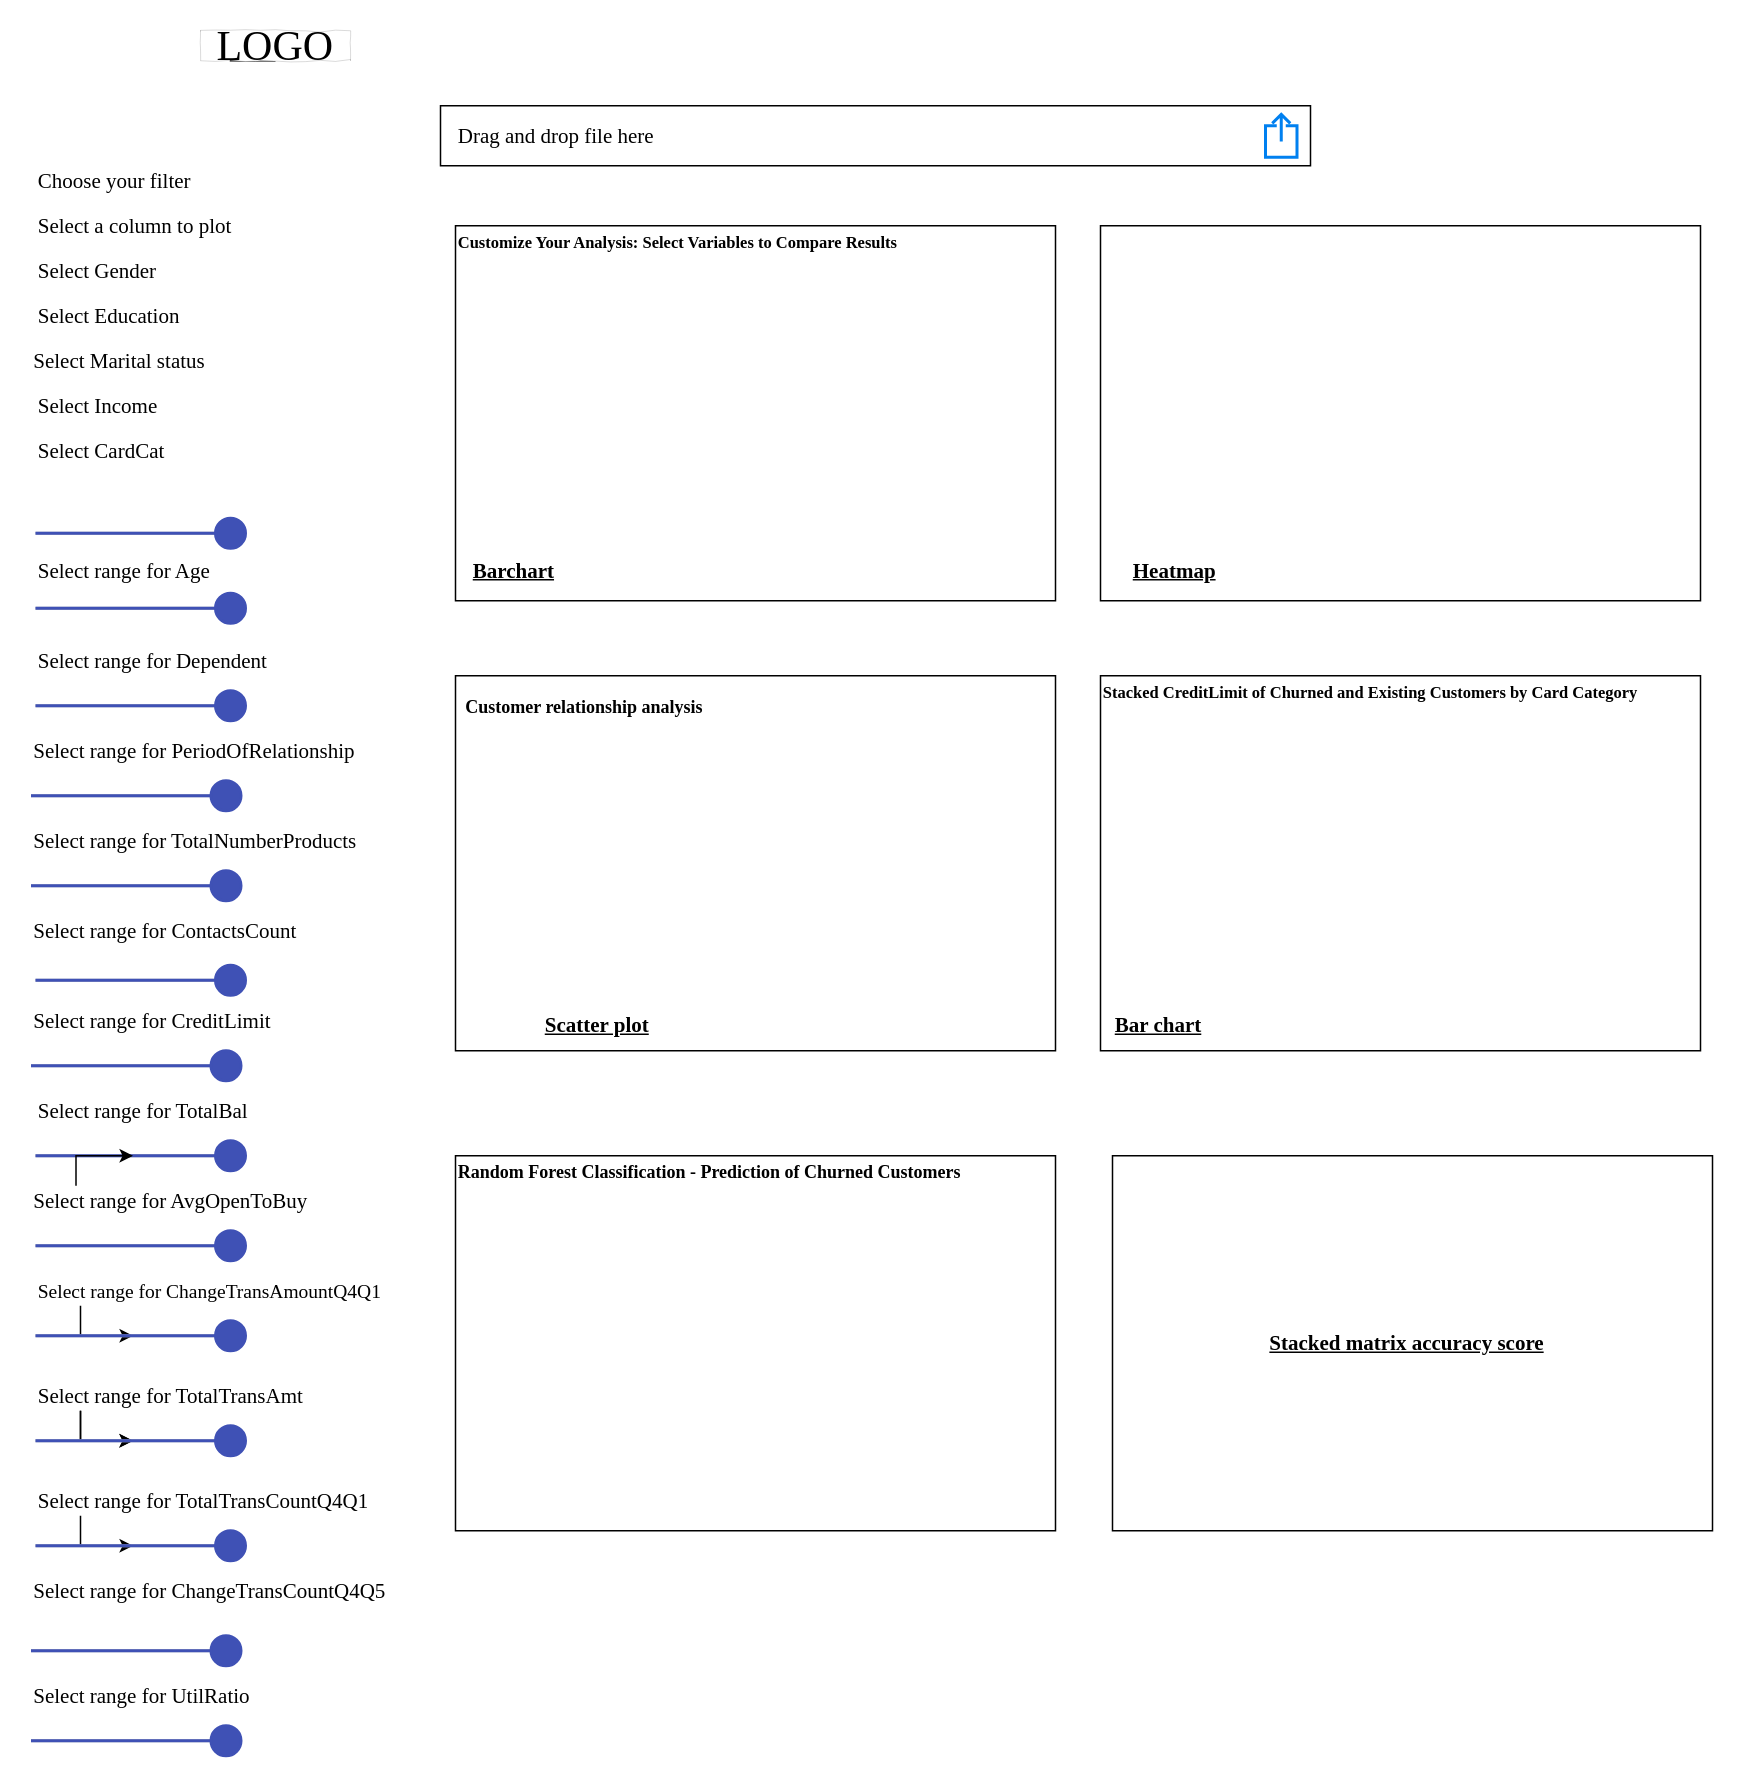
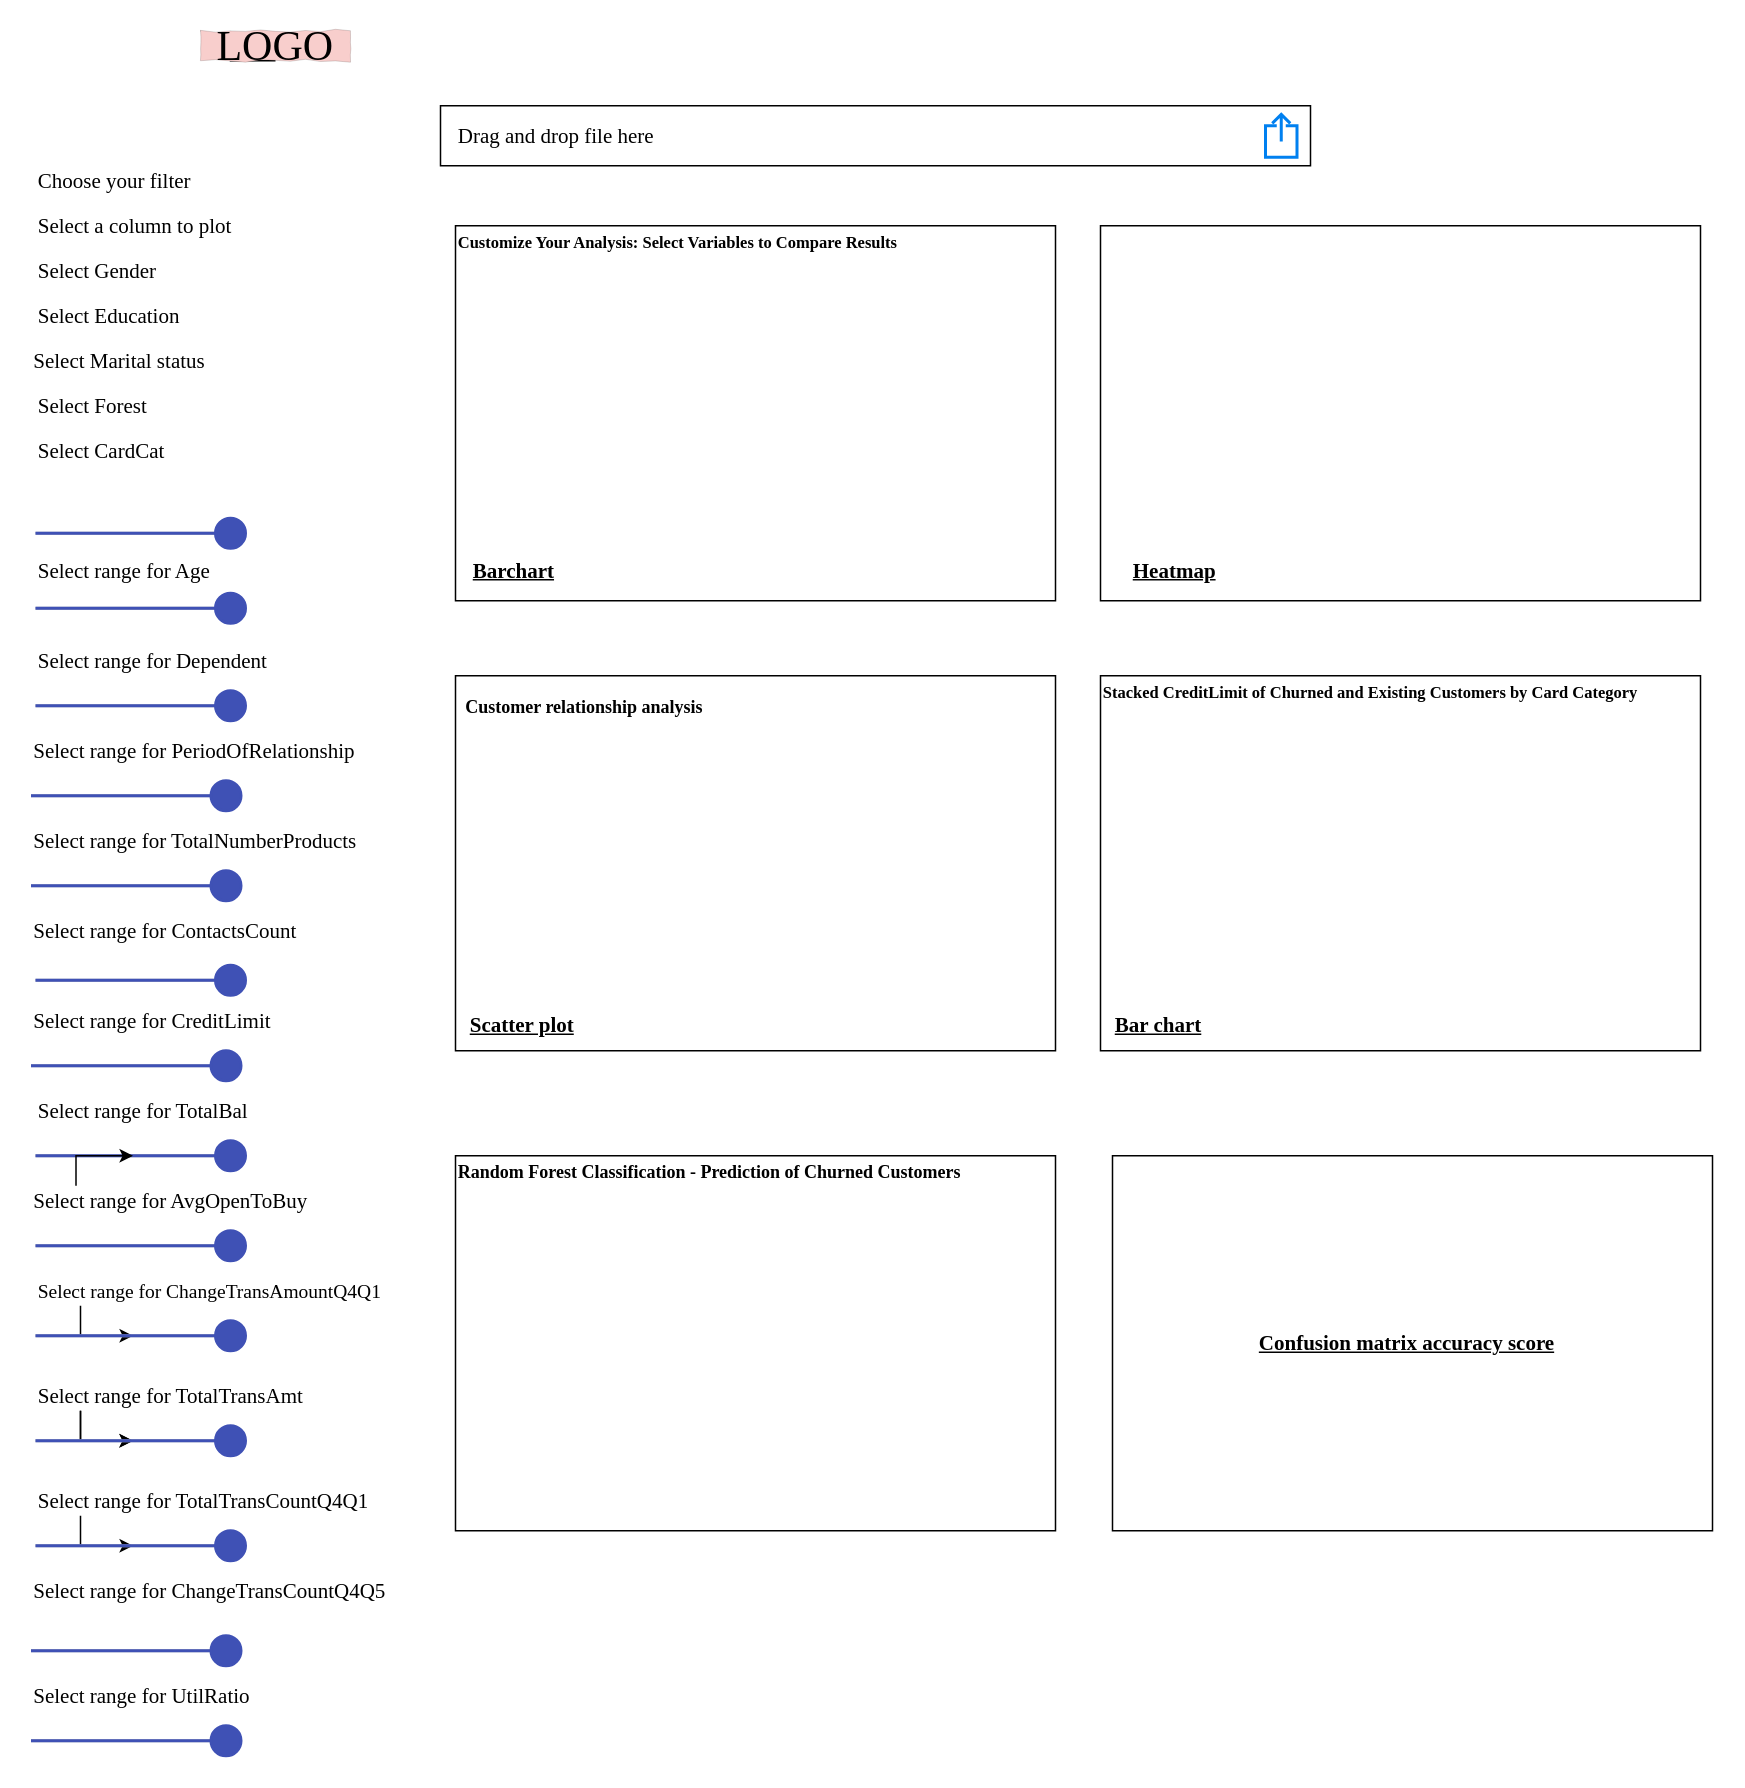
- <mxCell id="3" value="LOGO" style="whiteSpace=wrap;html=1;rounded=0;shadow=0;labelBackgroundColor=none;strokeWidth=0;fontFamily=Verdana;fontSize=28;align=center;comic=1;" parent="1" vertex="1"><mxGeometry x="133" y="20" width="100" height="20" as="geometry" /></mxCell>
+ <mxCell id="3" value="LOGO" style="whiteSpace=wrap;html=1;rounded=0;shadow=0;labelBackgroundColor=none;strokeWidth=0;fontFamily=Verdana;fontSize=28;align=center;comic=1;fillColor=#f8cecc;" parent="1" vertex="1"><mxGeometry x="133" y="20" width="100" height="20" as="geometry" /></mxCell>
- <mxCell id="10" value="Select Income" style="text;html=1;points=[];align=left;verticalAlign=top;spacingTop=-4;fontSize=14;fontFamily=Verdana" parent="1" vertex="1"><mxGeometry x="23" y="260" width="170" height="20" as="geometry" /></mxCell>
+ <mxCell id="10" value="Select Forest" style="text;html=1;points=[];align=left;verticalAlign=top;spacingTop=-4;fontSize=14;fontFamily=Verdana" parent="1" vertex="1"><mxGeometry x="23" y="260" width="170" height="20" as="geometry" /></mxCell>
- <mxCell id="56" value="&lt;b&gt;&lt;u&gt;Scatter plot&lt;/u&gt;&lt;/b&gt;" style="text;html=1;points=[];align=left;verticalAlign=top;spacingTop=-4;fontSize=14;fontFamily=Verdana" vertex="1" parent="1"><mxGeometry x="361" y="673" width="170" height="20" as="geometry" /></mxCell>
+ <mxCell id="56" value="&lt;b&gt;&lt;u&gt;Scatter plot&lt;/u&gt;&lt;/b&gt;" style="text;html=1;points=[];align=left;verticalAlign=top;spacingTop=-4;fontSize=14;fontFamily=Verdana" vertex="1" parent="1"><mxGeometry x="311" y="673" width="170" height="20" as="geometry" /></mxCell>
- <mxCell id="65" value="&lt;b&gt;&lt;u&gt;Stacked matrix accuracy score&lt;/u&gt;&lt;/b&gt;" style="text;html=1;points=[];align=center;verticalAlign=top;spacingTop=-4;fontSize=14;fontFamily=Verdana" vertex="1" parent="1"><mxGeometry x="741" y="885" width="392" height="20" as="geometry" /></mxCell>
+ <mxCell id="65" value="&lt;b&gt;&lt;u&gt;Confusion matrix accuracy score&lt;/u&gt;&lt;/b&gt;" style="text;html=1;points=[];align=center;verticalAlign=top;spacingTop=-4;fontSize=14;fontFamily=Verdana" vertex="1" parent="1"><mxGeometry x="741" y="885" width="392" height="20" as="geometry" /></mxCell>
